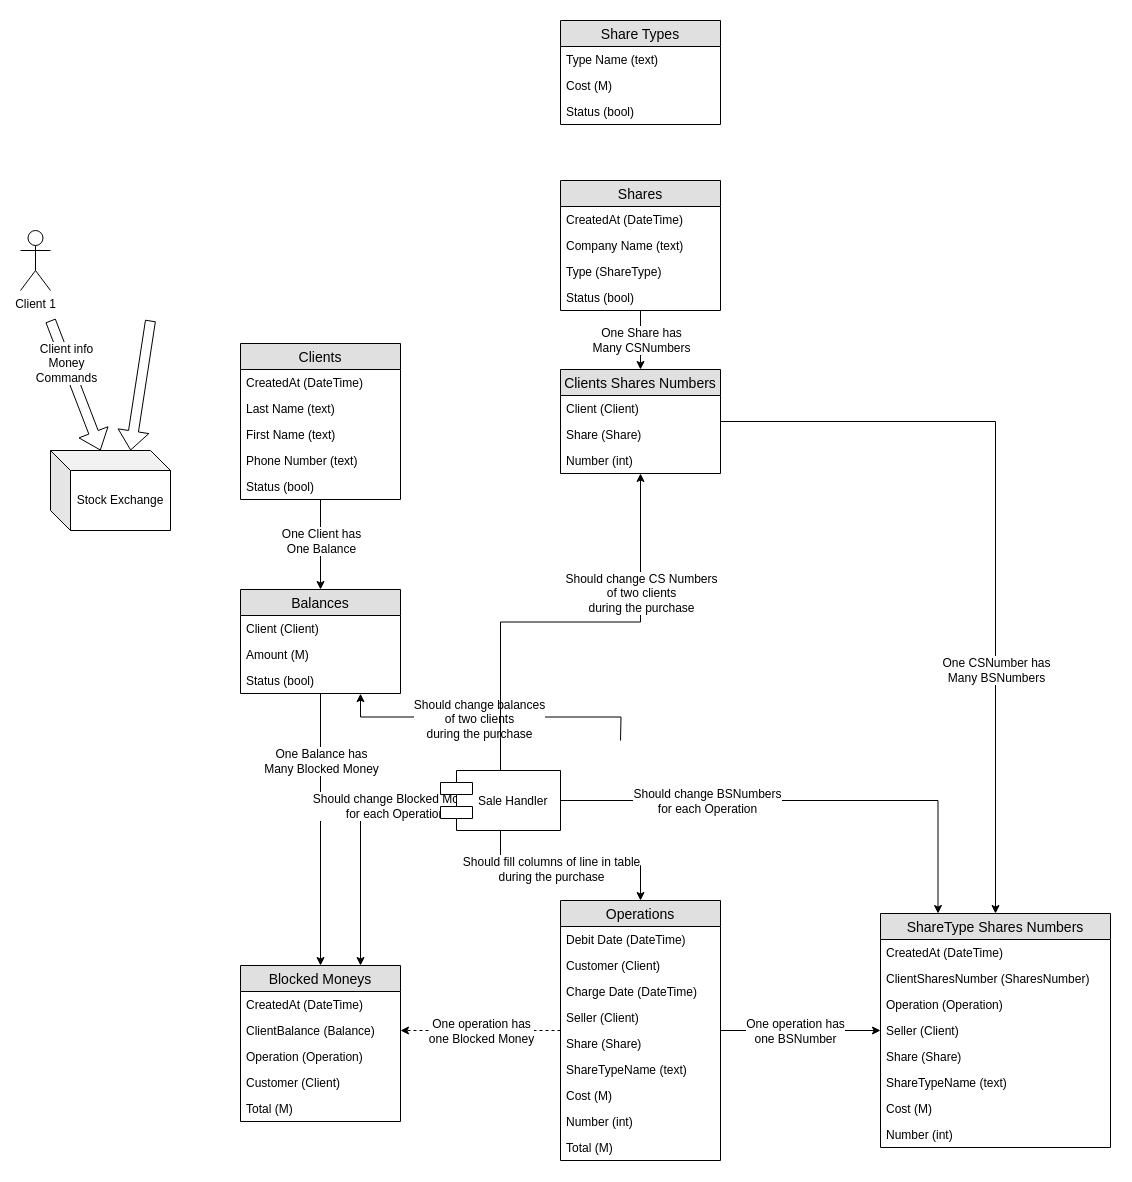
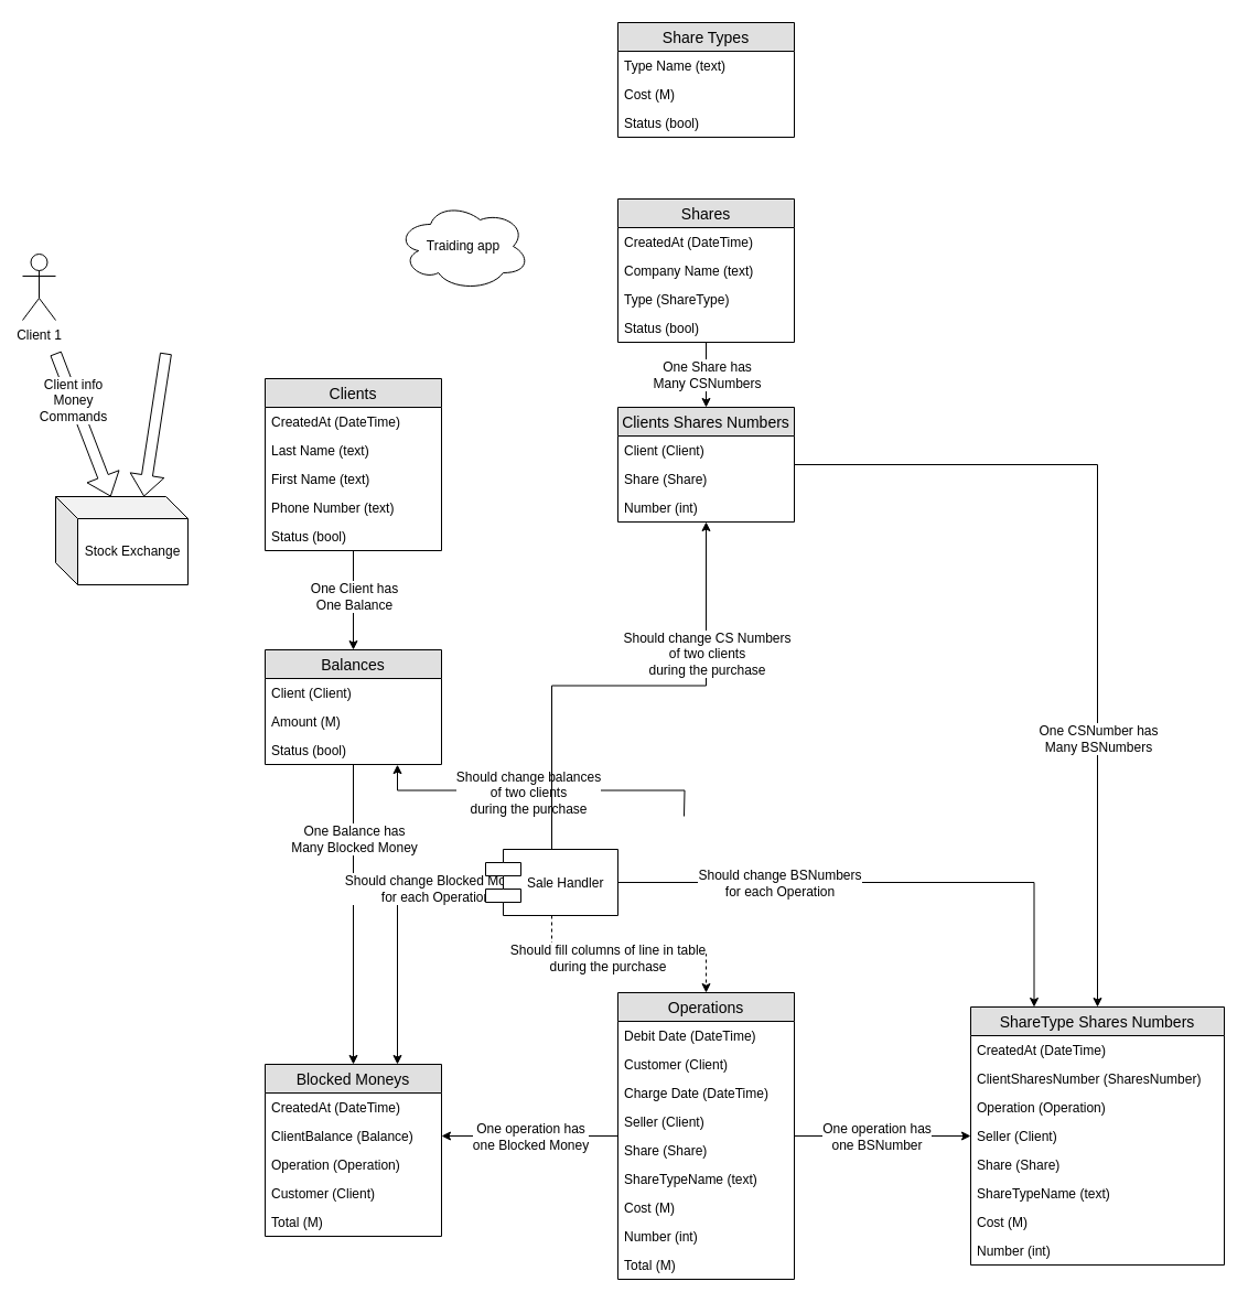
+ <mxCell id="7" value="&lt;div&gt;Traiding app&lt;/div&gt;" style="ellipse;shape=cloud;whiteSpace=wrap;html=1;" parent="1" vertex="1"><mxGeometry x="360" y="183" width="120" height="80" as="geometry" /></mxCell>
- <mxCell id="43" style="edgeStyle=orthogonalEdgeStyle;rounded=0;orthogonalLoop=1;jettySize=auto;html=1;" parent="1" source="49" target="54" edge="1"><mxGeometry relative="1" as="geometry" /></mxCell>
+ <mxCell id="43" style="edgeStyle=orthogonalEdgeStyle;rounded=0;orthogonalLoop=1;jettySize=auto;html=1;dashed=1;" parent="1" source="49" target="54" edge="1"><mxGeometry relative="1" as="geometry" /></mxCell>
- <mxCell id="50" style="edgeStyle=orthogonalEdgeStyle;rounded=0;orthogonalLoop=1;jettySize=auto;html=1;entryX=1;entryY=0.5;entryDx=0;entryDy=0;dashed=1;" parent="1" source="54" target="66" edge="1"><mxGeometry relative="1" as="geometry" /></mxCell>
+ <mxCell id="50" style="edgeStyle=orthogonalEdgeStyle;rounded=0;orthogonalLoop=1;jettySize=auto;html=1;entryX=1;entryY=0.5;entryDx=0;entryDy=0;" parent="1" source="54" target="66" edge="1"><mxGeometry relative="1" as="geometry" /></mxCell>
